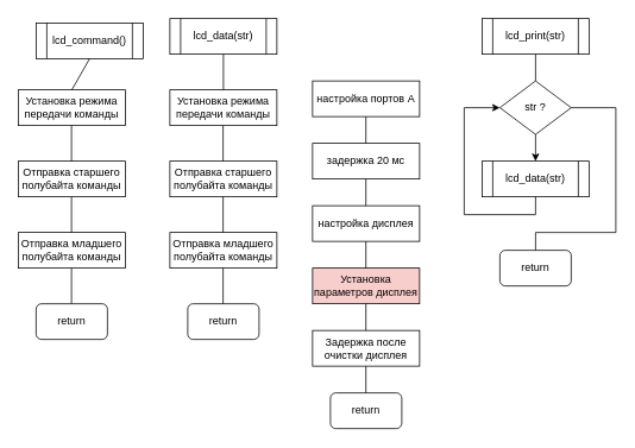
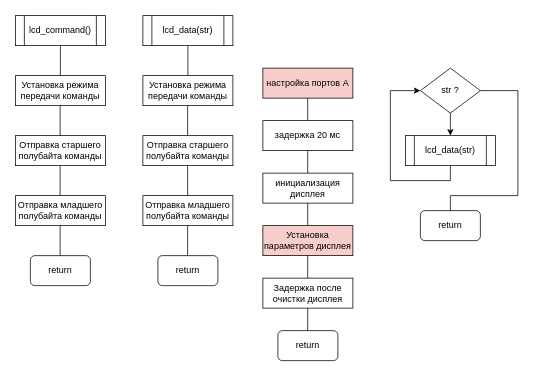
- <mxCell id="22" value="lcd_print(str)" style="shape=process;whiteSpace=wrap;html=1;backgroundOutline=1;" vertex="1" parent="1"><mxGeometry x="540" y="20" width="120" height="40" as="geometry" /></mxCell>
- <mxCell id="2" value="lcd_command()" style="shape=process;whiteSpace=wrap;html=1;backgroundOutline=1;" vertex="1" parent="1"><mxGeometry x="40" y="25" width="120" height="40" as="geometry" /></mxCell>
+ <mxCell id="2" value="lcd_command()" style="shape=process;whiteSpace=wrap;html=1;backgroundOutline=1;" vertex="1" parent="1"><mxGeometry x="20" y="20" width="120" height="40" as="geometry" /></mxCell>
- <mxCell id="27" value="" style="endArrow=none;html=1;rounded=0;entryX=0.5;entryY=1;entryDx=0;entryDy=0;exitX=0.5;exitY=0;exitDx=0;exitDy=0;" edge="1" parent="1" source="23" target="22"><mxGeometry width="50" height="50" relative="1" as="geometry"><mxPoint x="530" y="200" as="sourcePoint" /><mxPoint x="580" y="150" as="targetPoint" /></mxGeometry></mxCell>
- <mxCell id="11" value="настройка портов А" style="rounded=0;whiteSpace=wrap;html=1;" vertex="1" parent="1"><mxGeometry x="350" y="90" width="120" height="40" as="geometry" /></mxCell>
+ <mxCell id="11" value="настройка портов А" style="rounded=0;whiteSpace=wrap;html=1;fillColor=#f8cecc;" vertex="1" parent="1"><mxGeometry x="350" y="90" width="120" height="40" as="geometry" /></mxCell>
- <mxCell id="13" value="настройка дисплея" style="rounded=0;whiteSpace=wrap;html=1;" vertex="1" parent="1"><mxGeometry x="350" y="230" width="120" height="40" as="geometry" /></mxCell>
+ <mxCell id="13" value="инициализация дисплея" style="rounded=0;whiteSpace=wrap;html=1;" vertex="1" parent="1"><mxGeometry x="350" y="230" width="120" height="40" as="geometry" /></mxCell>
